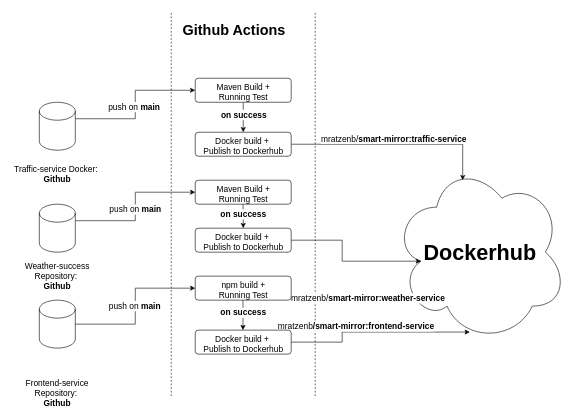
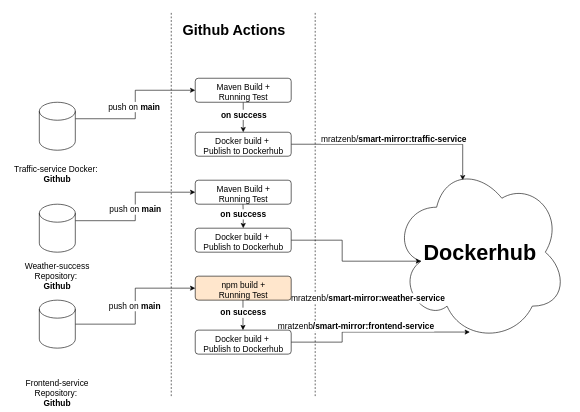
- <mxCell id="28" value="&lt;font style=&quot;font-size: 14px&quot;&gt;npm build +&lt;br&gt;Running Test&lt;/font&gt;" style="html=1;align=center;verticalAlign=top;rounded=1;absoluteArcSize=1;arcSize=10;dashed=0;" vertex="1" parent="1"><mxGeometry x="325" y="460" width="160" height="40" as="geometry" /></mxCell>
+ <mxCell id="28" value="&lt;font style=&quot;font-size: 14px&quot;&gt;npm build +&lt;br&gt;Running Test&lt;/font&gt;" style="html=1;align=center;verticalAlign=top;rounded=1;absoluteArcSize=1;arcSize=10;dashed=0;fillColor=#ffe6cc;" vertex="1" parent="1"><mxGeometry x="325" y="460" width="160" height="40" as="geometry" /></mxCell>
